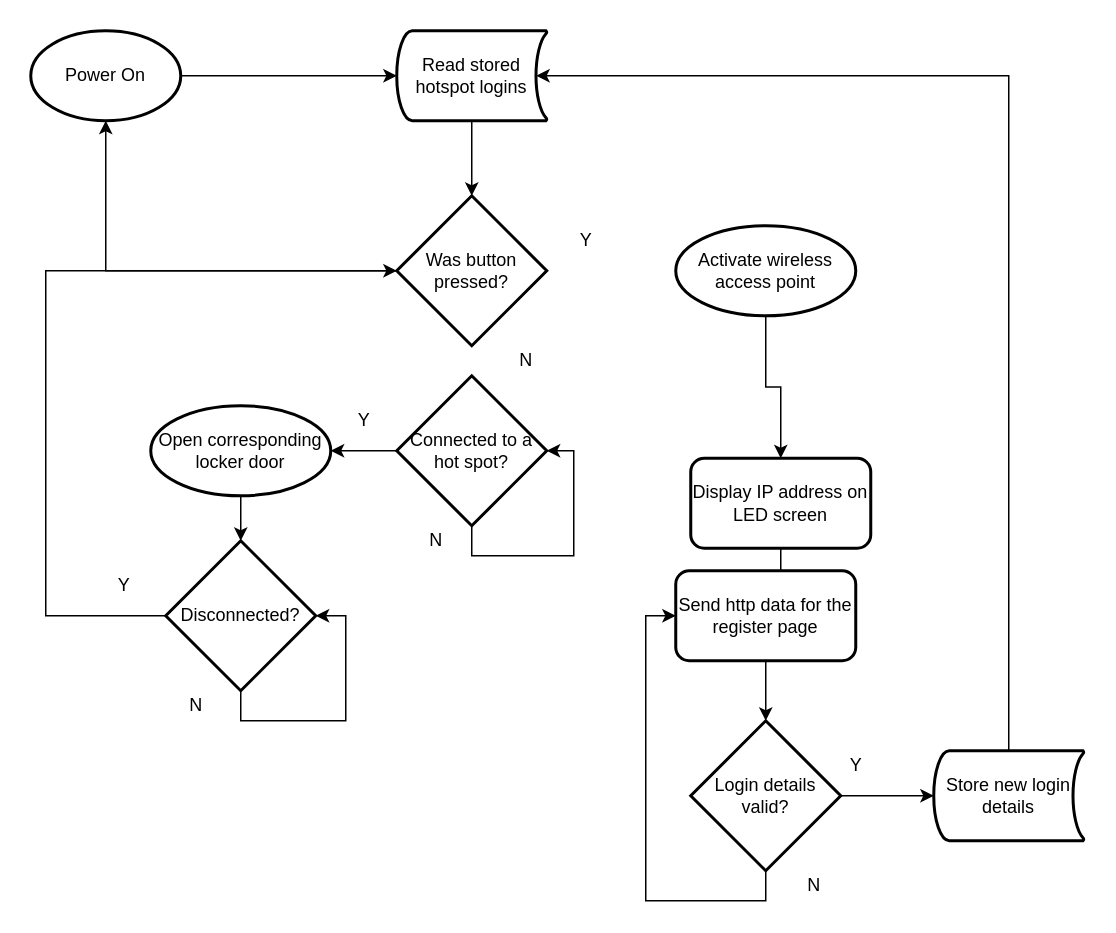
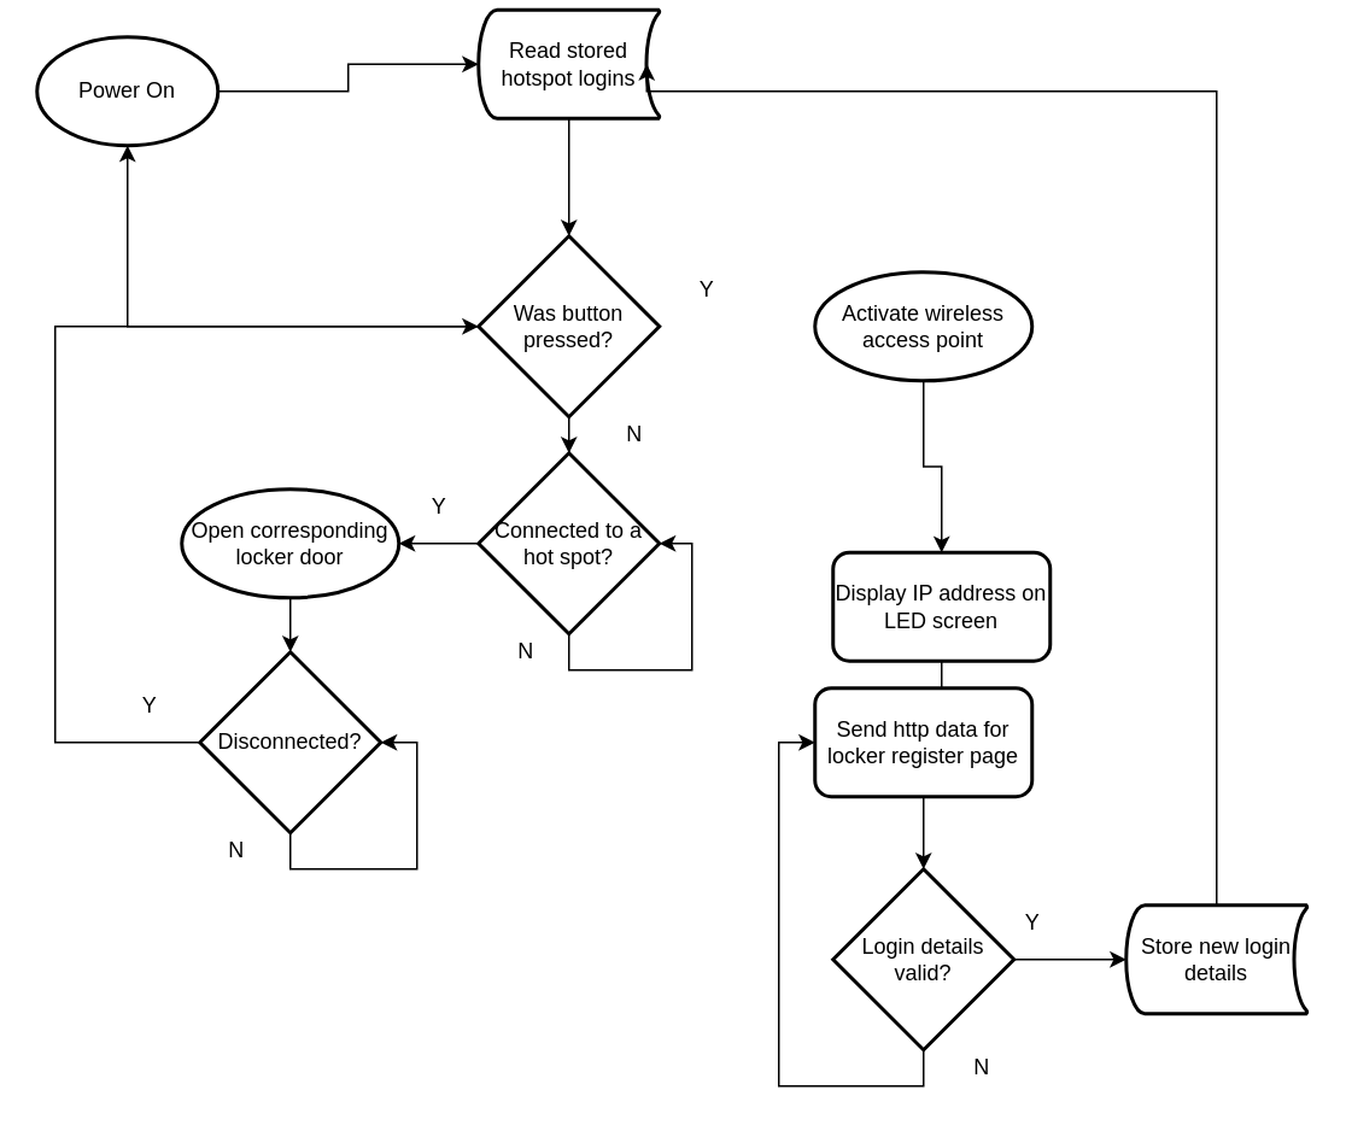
- <mxCell id="7" value="Read stored hotspot logins" style="strokeWidth=2;html=1;shape=mxgraph.flowchart.stored_data;whiteSpace=wrap;" vertex="1" parent="1"><mxGeometry x="264" y="20" width="100" height="60" as="geometry" /></mxCell>
+ <mxCell id="7" value="Read stored hotspot logins" style="strokeWidth=2;html=1;shape=mxgraph.flowchart.stored_data;whiteSpace=wrap;" vertex="1" parent="1"><mxGeometry x="264" y="5" width="100" height="60" as="geometry" /></mxCell>
+ <mxCell id="8" value="" style="edgeStyle=orthogonalEdgeStyle;rounded=0;orthogonalLoop=1;jettySize=auto;html=1;" edge="1" parent="1" source="10" target="3"><mxGeometry relative="1" as="geometry" /></mxCell>
- <mxCell id="16" value="Send http data for the register page" style="rounded=1;whiteSpace=wrap;html=1;strokeWidth=2;" vertex="1" parent="1"><mxGeometry x="450" y="380" width="120" height="60" as="geometry" /></mxCell>
+ <mxCell id="16" value="Send http data for locker register page" style="rounded=1;whiteSpace=wrap;html=1;strokeWidth=2;" vertex="1" parent="1"><mxGeometry x="450" y="380" width="120" height="60" as="geometry" /></mxCell>
